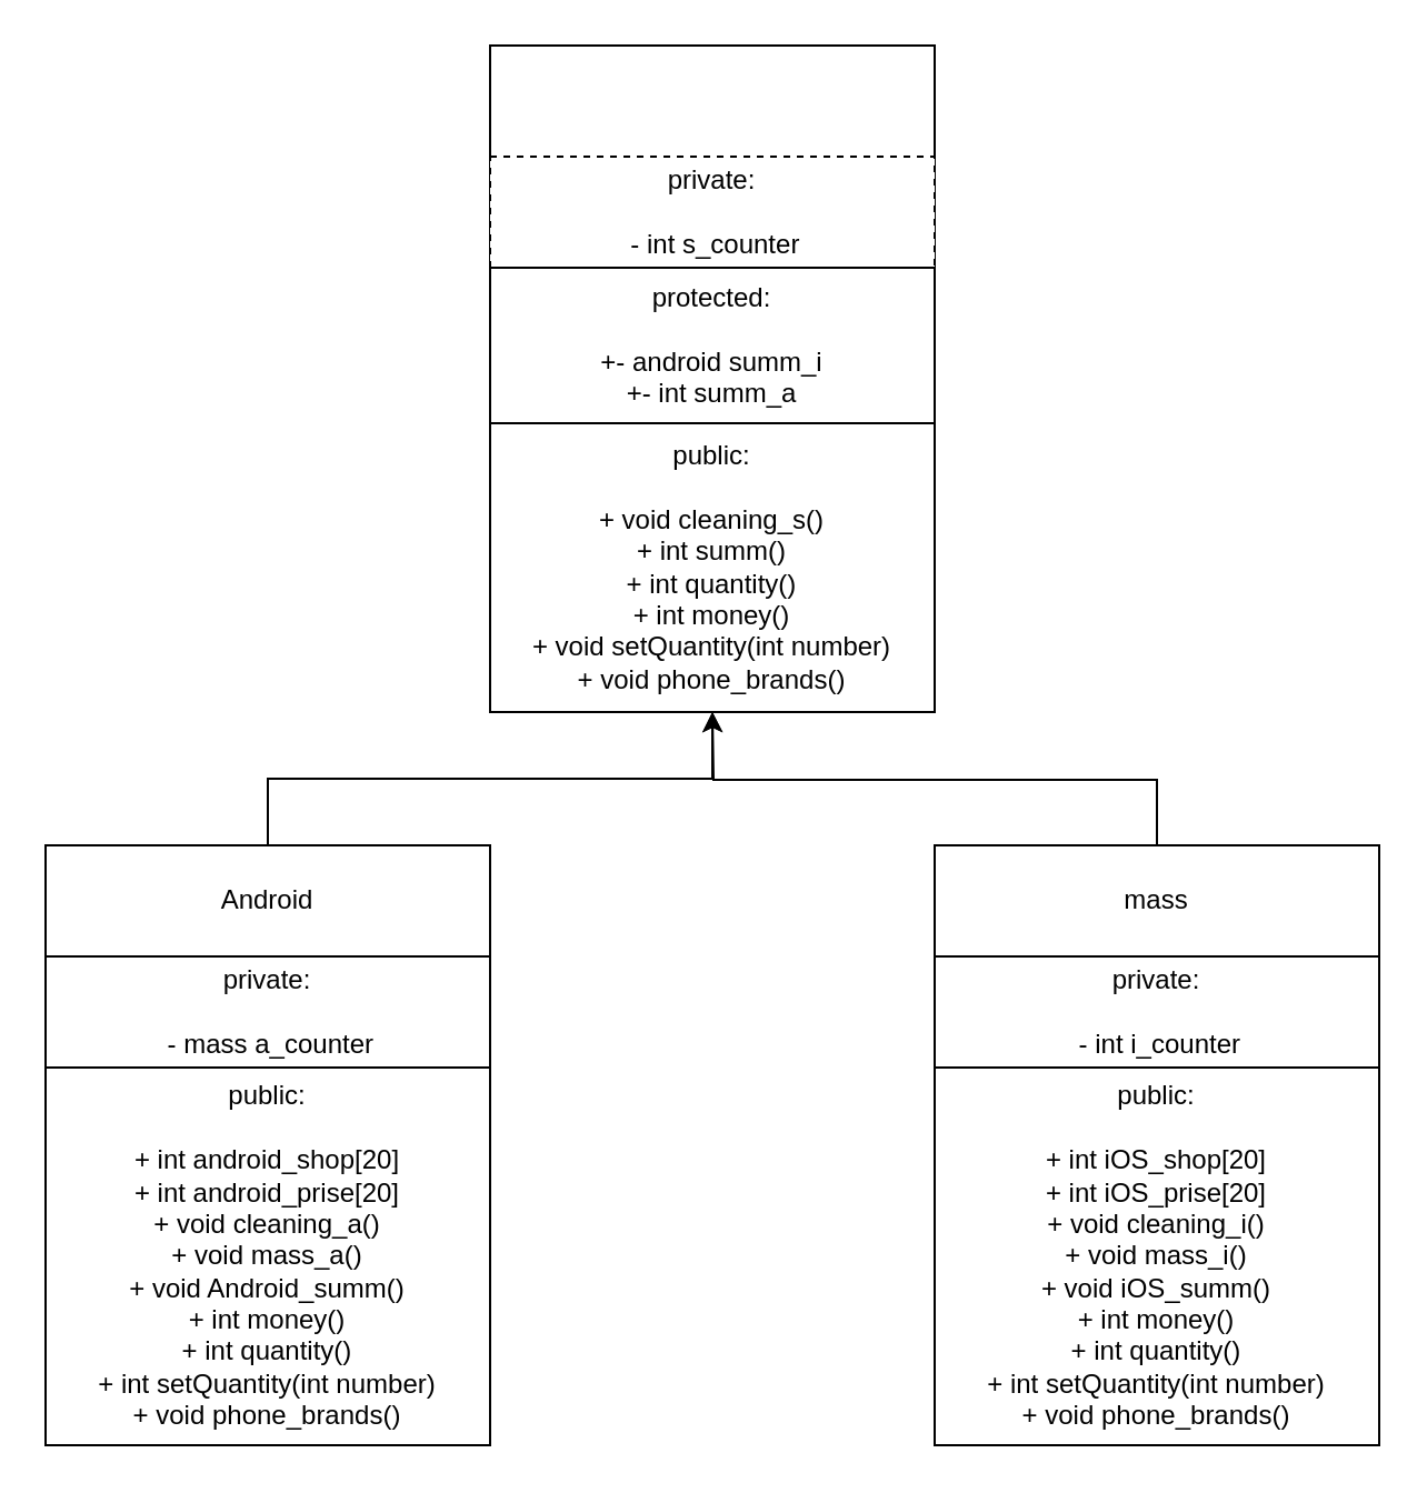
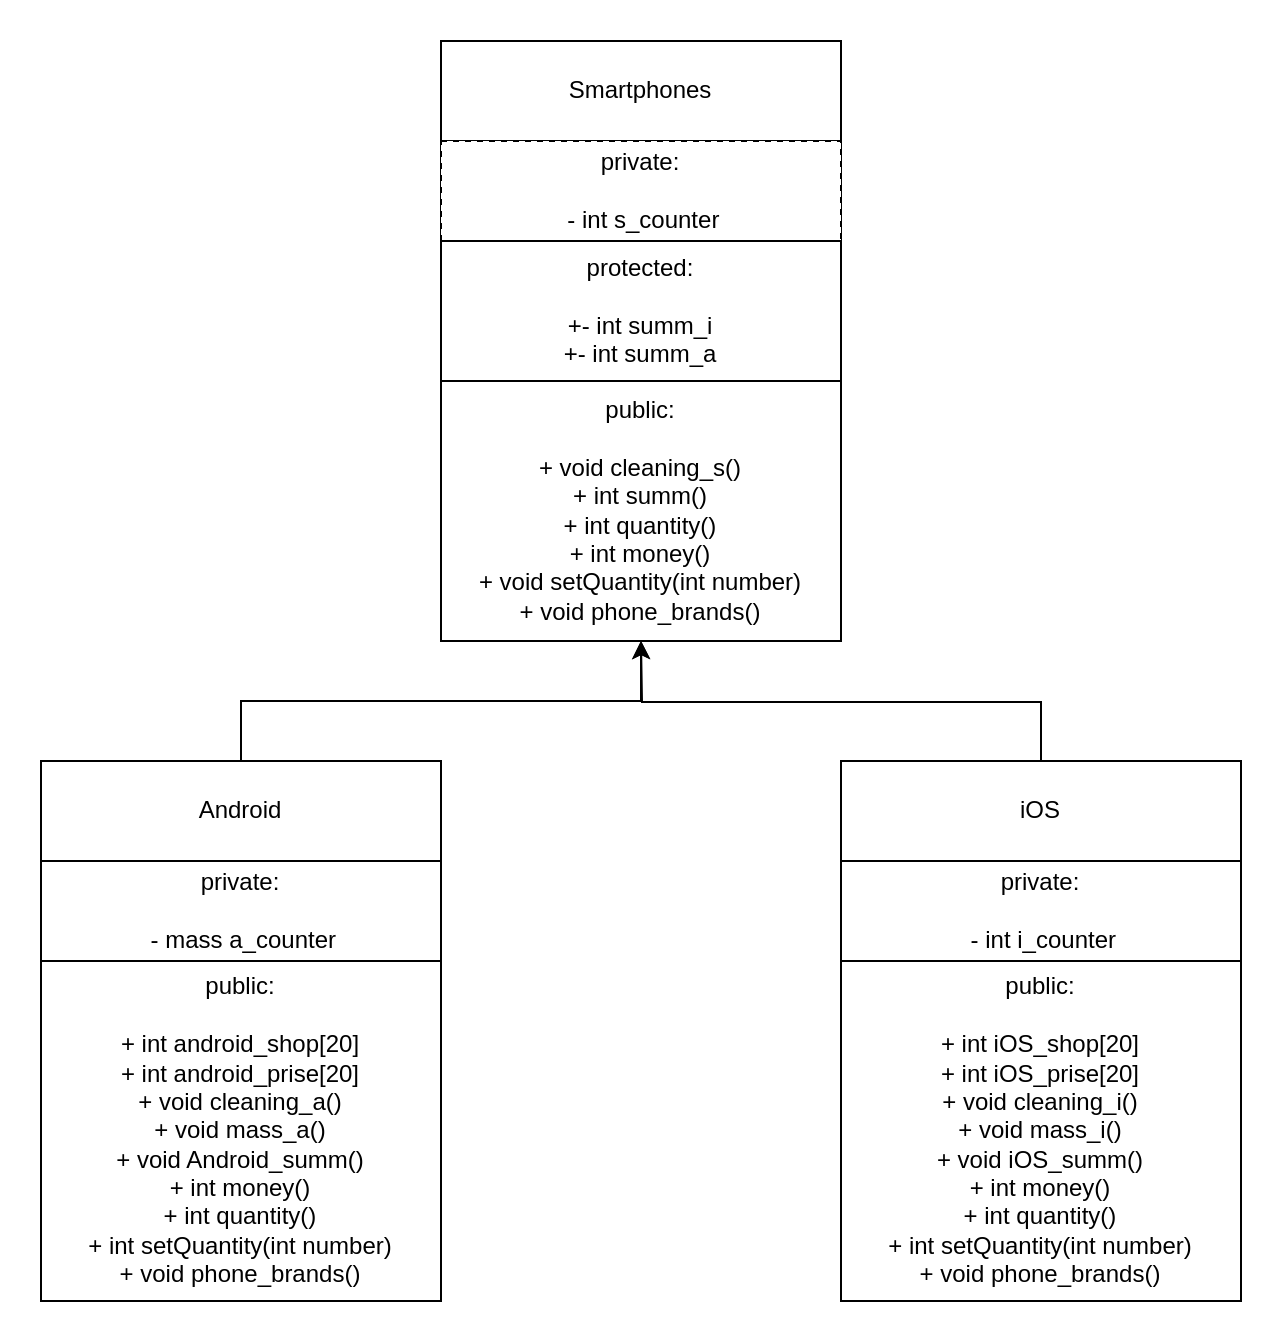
+ <mxCell id="3" value="Smartphones" style="rounded=0;whiteSpace=wrap;html=1;" vertex="1" parent="1"><mxGeometry x="220" y="20" width="200" height="50" as="geometry" /></mxCell>
- <mxCell id="5" value="protected:&lt;br&gt;&lt;br&gt;+- android summ_i&lt;br&gt;+- int summ_a" style="rounded=0;whiteSpace=wrap;html=1;" vertex="1" parent="1"><mxGeometry x="220" y="120" width="200" height="70" as="geometry" /></mxCell>
+ <mxCell id="5" value="protected:&lt;br&gt;&lt;br&gt;+- int summ_i&lt;br&gt;+- int summ_a" style="rounded=0;whiteSpace=wrap;html=1;" vertex="1" parent="1"><mxGeometry x="220" y="120" width="200" height="70" as="geometry" /></mxCell>
- <mxCell id="14" value="mass" style="rounded=0;whiteSpace=wrap;html=1;" vertex="1" parent="12"><mxGeometry width="200" height="50" as="geometry" /></mxCell>
+ <mxCell id="14" value="iOS" style="rounded=0;whiteSpace=wrap;html=1;" vertex="1" parent="12"><mxGeometry width="200" height="50" as="geometry" /></mxCell>
